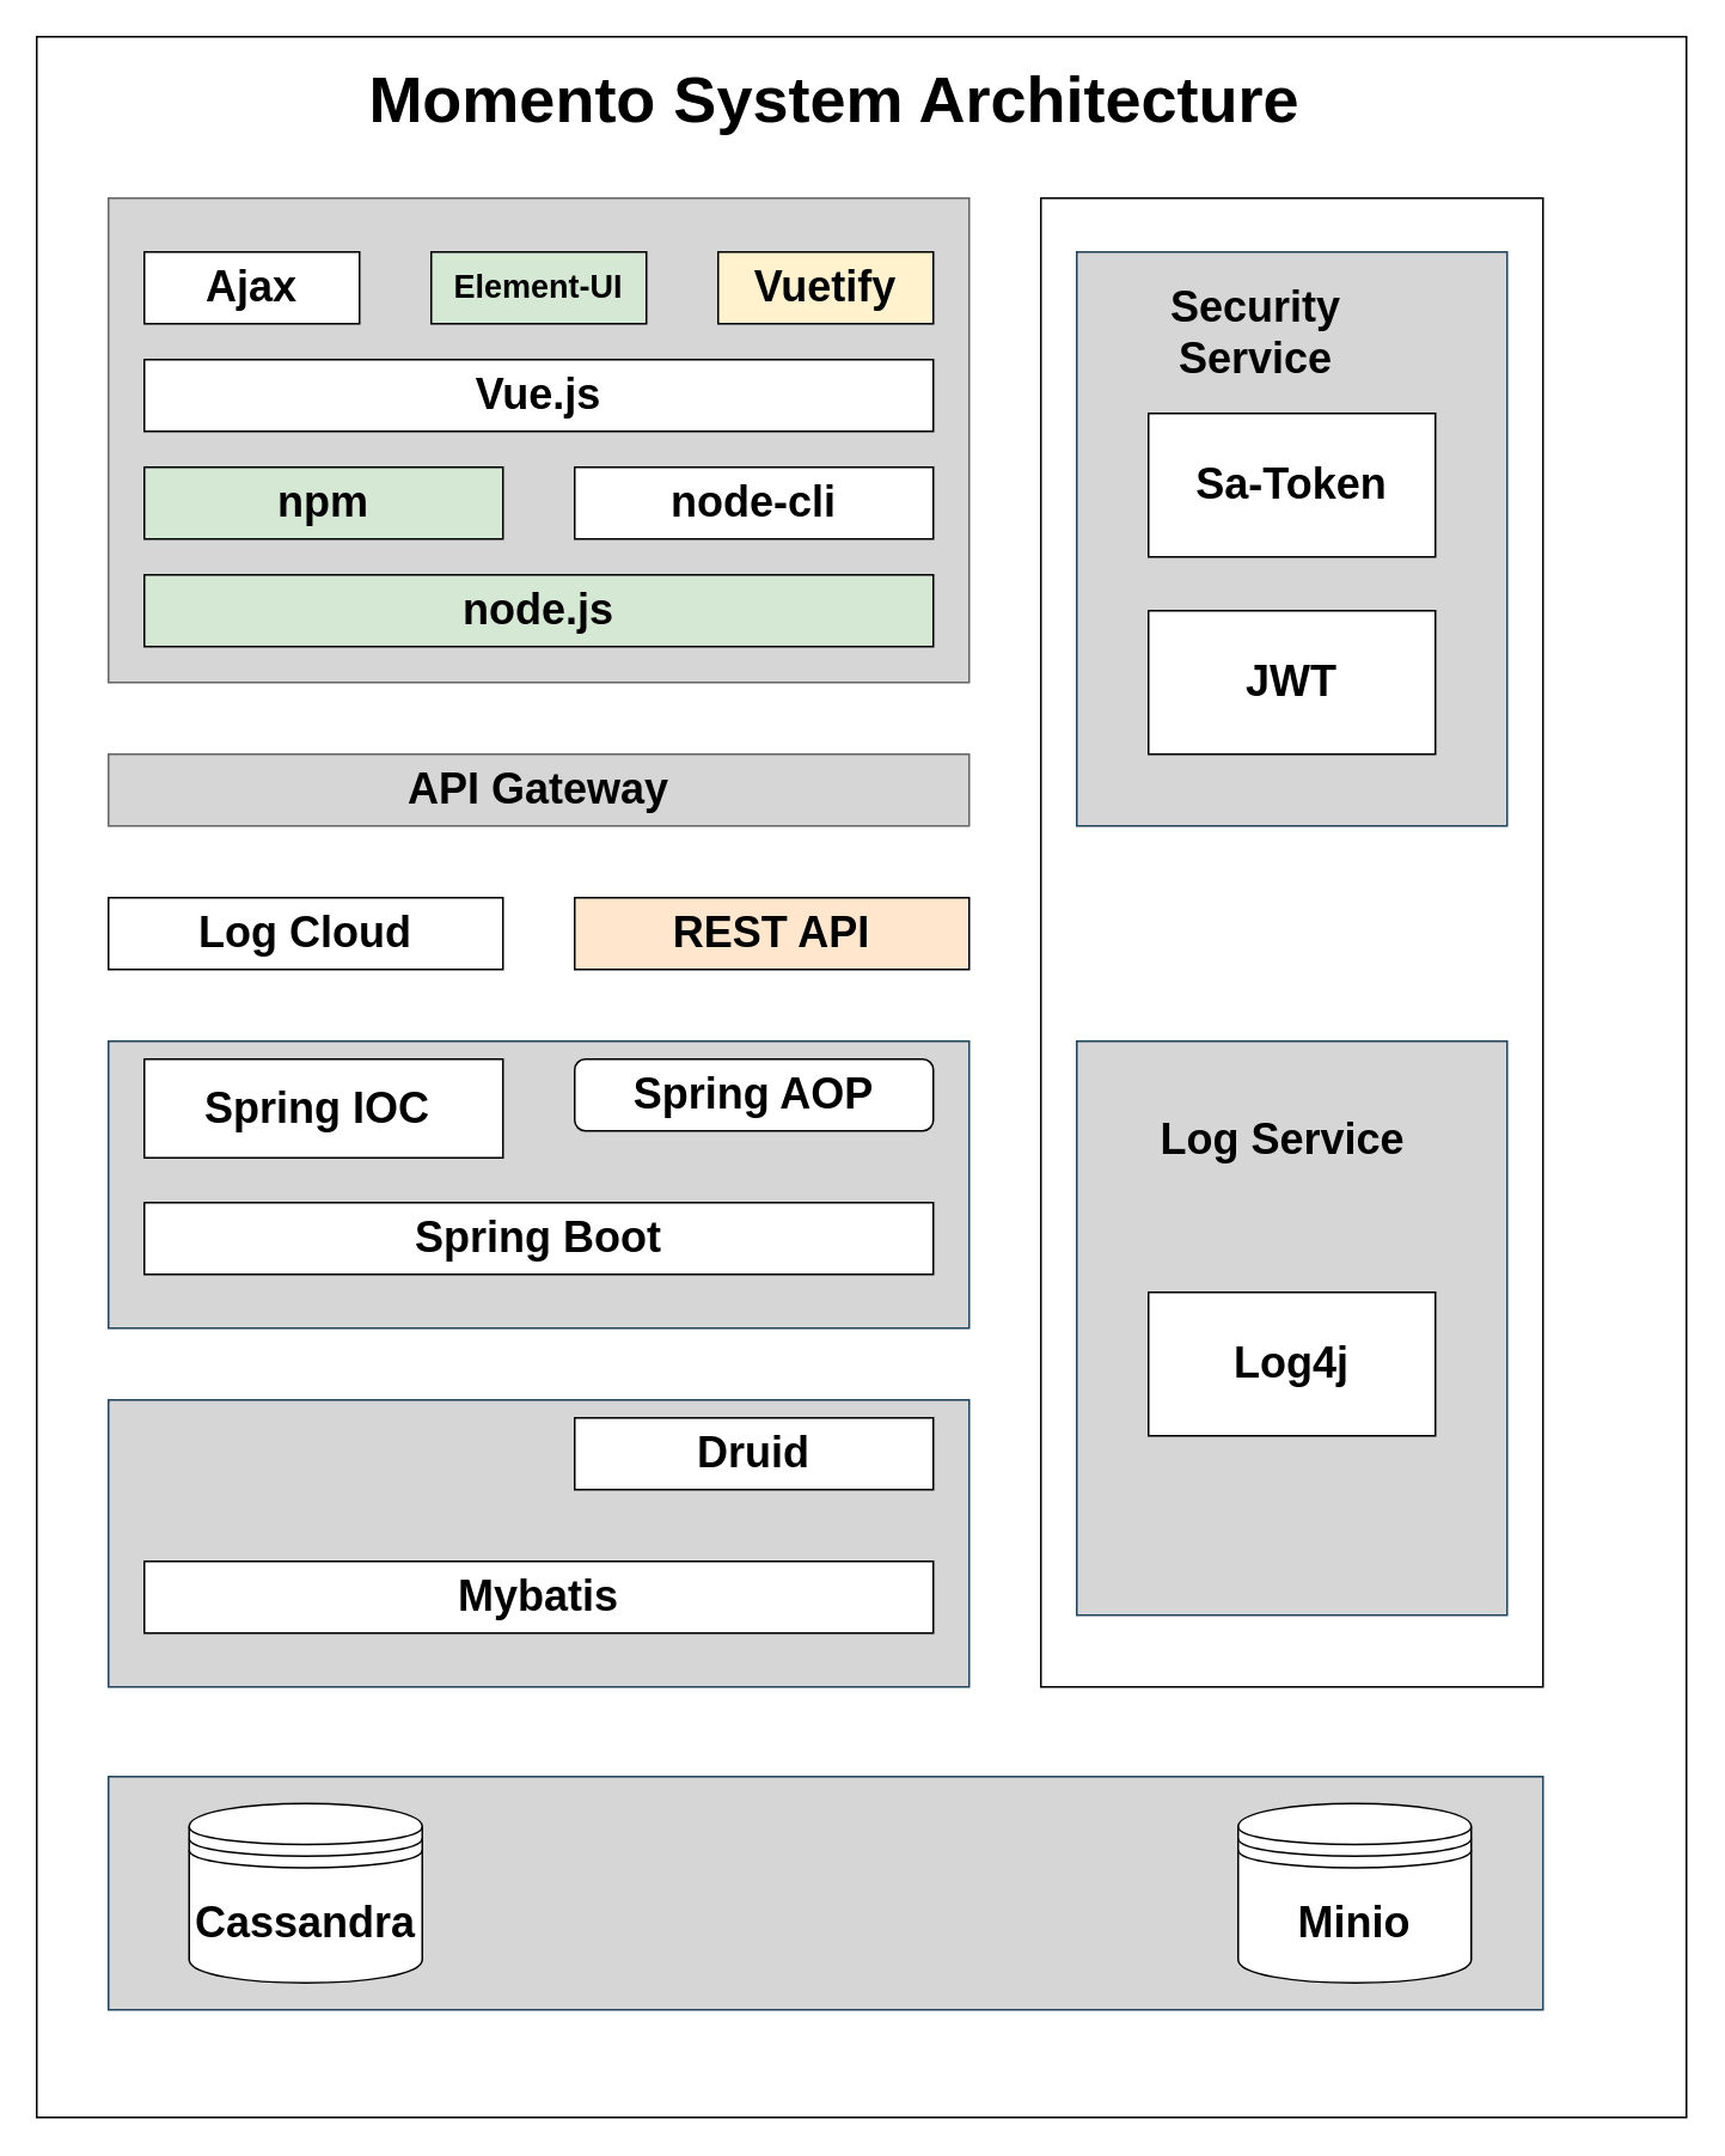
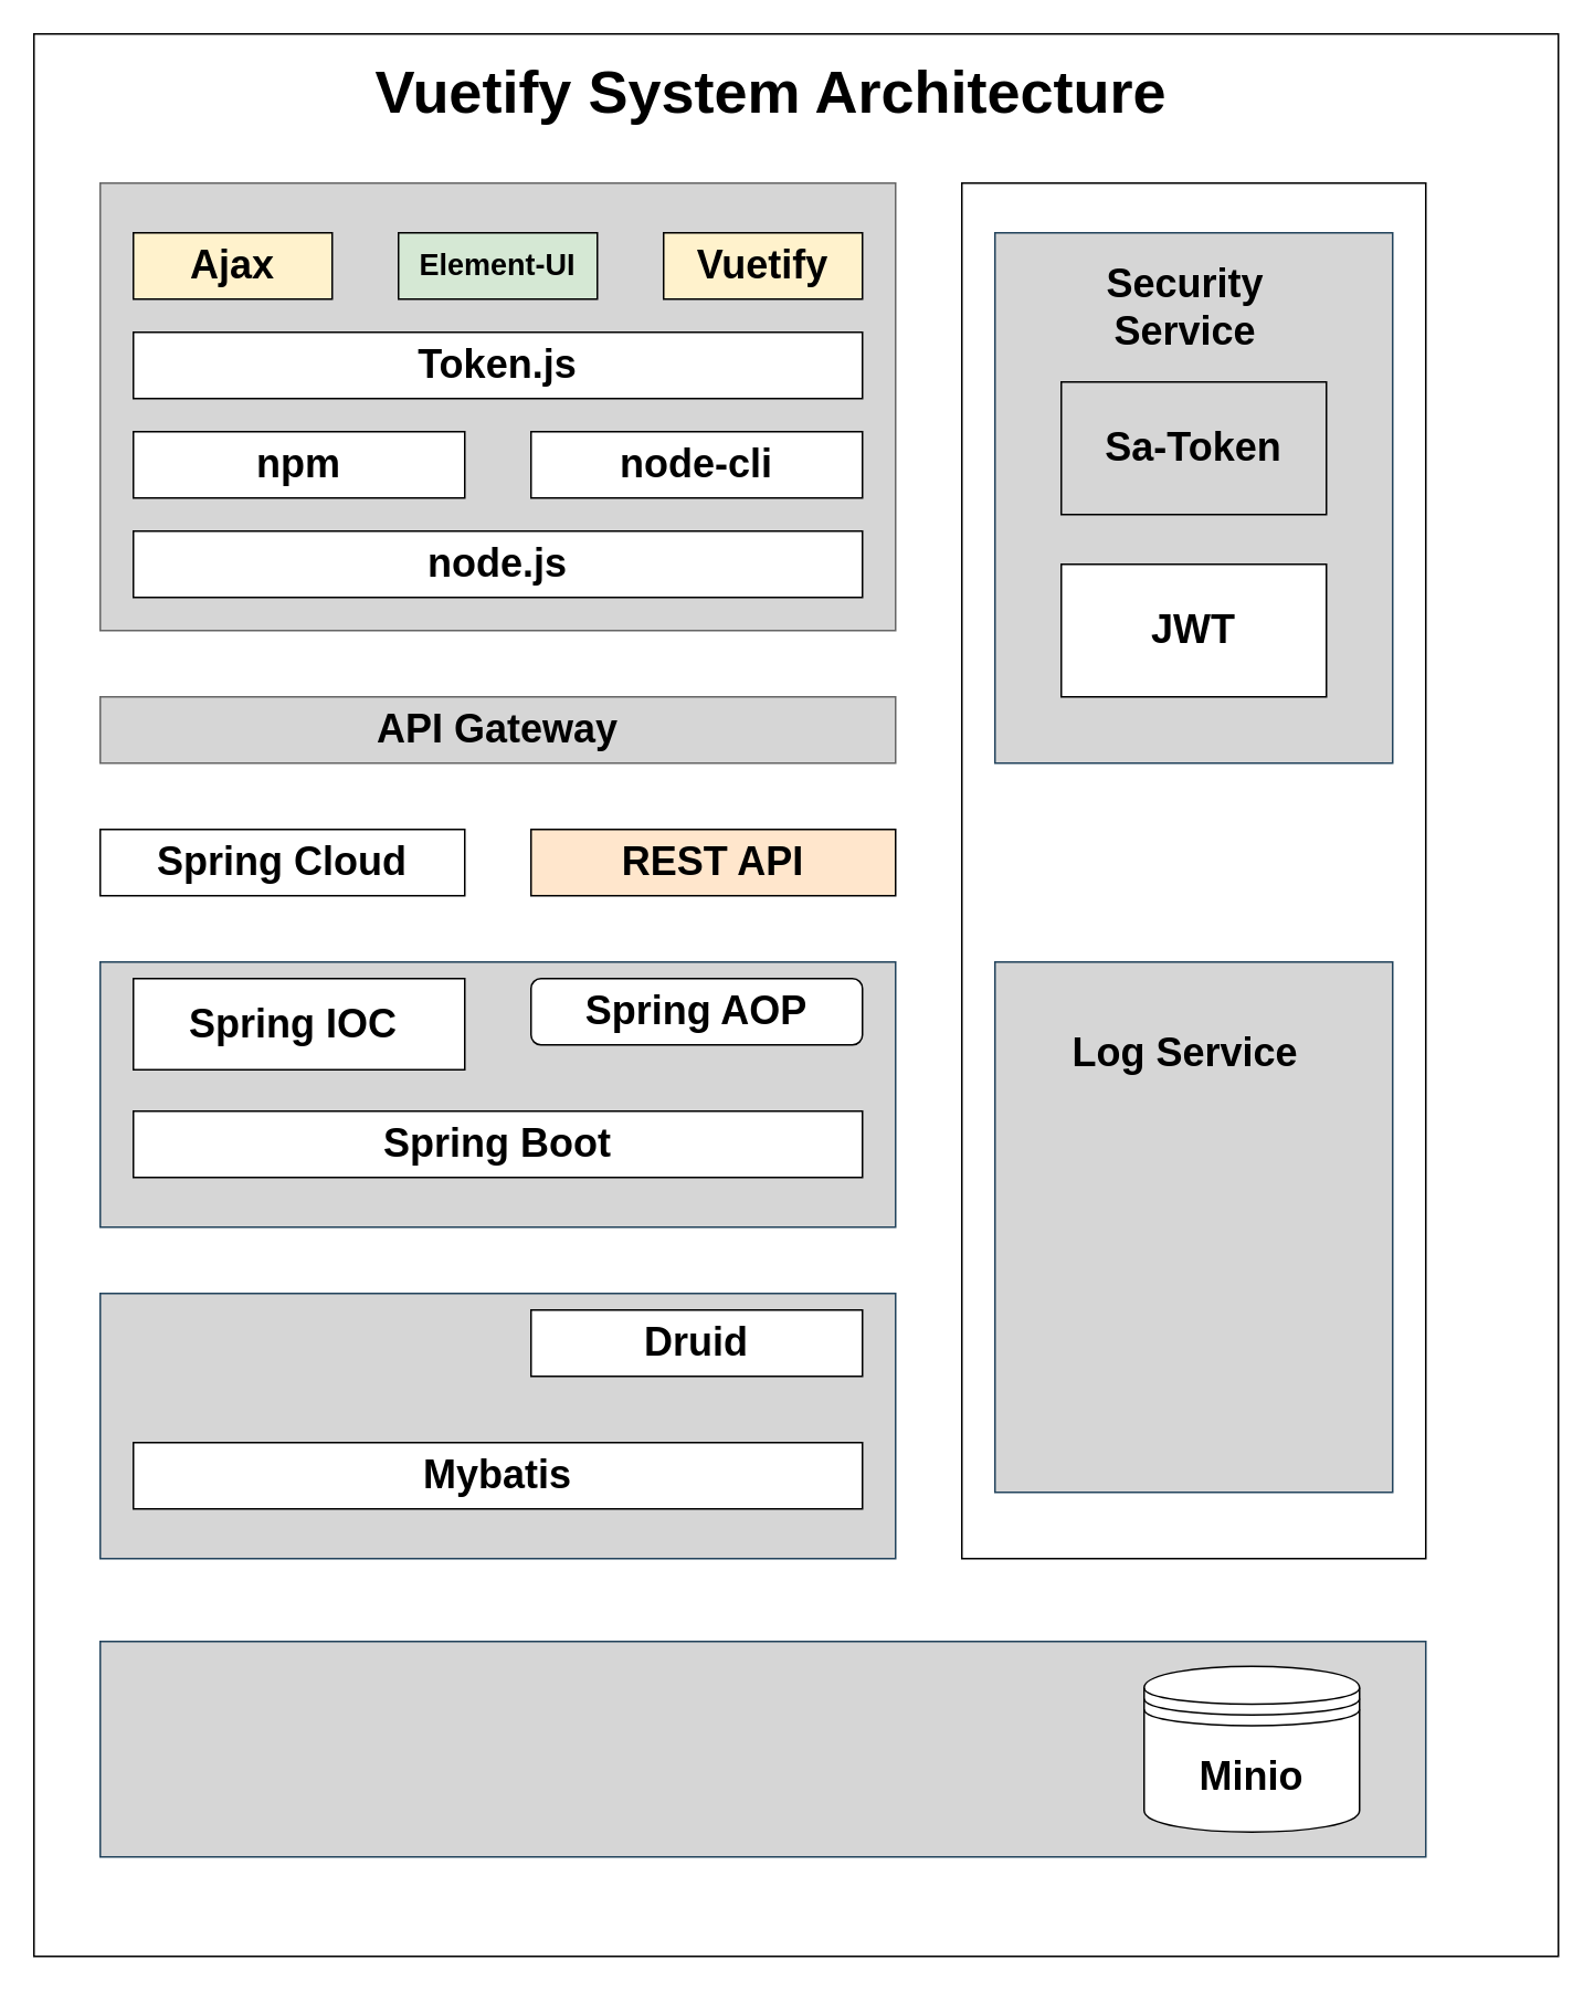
- <mxCell id="28" value="&lt;font style=&quot;font-size: 36px;&quot;&gt;&lt;b&gt;Momento System Architecture&lt;/b&gt;&lt;/font&gt;" style="text;html=1;align=center;verticalAlign=middle;whiteSpace=wrap;rounded=0;" vertex="1" parent="1"><mxGeometry x="180" y="40" width="570" height="30" as="geometry" /></mxCell>
+ <mxCell id="28" value="&lt;font style=&quot;font-size: 36px;&quot;&gt;&lt;b&gt;Vuetify System Architecture&lt;/b&gt;&lt;/font&gt;" style="text;html=1;align=center;verticalAlign=middle;whiteSpace=wrap;rounded=0;" vertex="1" parent="1"><mxGeometry x="180" y="40" width="570" height="30" as="geometry" /></mxCell>
- <mxCell id="16" value="&lt;font style=&quot;font-size: 24px;&quot;&gt;&lt;b&gt;Ajax&lt;/b&gt;&lt;/font&gt;" style="rounded=0;whiteSpace=wrap;html=1;" vertex="1" parent="1"><mxGeometry x="80" y="140" width="120" height="40" as="geometry" /></mxCell>
+ <mxCell id="16" value="&lt;font style=&quot;font-size: 24px;&quot;&gt;&lt;b&gt;Ajax&lt;/b&gt;&lt;/font&gt;" style="rounded=0;whiteSpace=wrap;html=1;fillColor=#fff2cc;" vertex="1" parent="1"><mxGeometry x="80" y="140" width="120" height="40" as="geometry" /></mxCell>
- <mxCell id="29" value="&lt;font style=&quot;font-size: 24px;&quot;&gt;&lt;b&gt;Security Service&lt;/b&gt;&lt;/font&gt;" style="text;html=1;align=center;verticalAlign=middle;whiteSpace=wrap;rounded=0;" vertex="1" parent="1"><mxGeometry x="615" y="170" width="170" height="30" as="geometry" /></mxCell>
+ <mxCell id="29" value="&lt;font style=&quot;font-size: 24px;&quot;&gt;&lt;b&gt;Security Service&lt;/b&gt;&lt;/font&gt;" style="text;html=1;align=center;verticalAlign=middle;whiteSpace=wrap;rounded=0;" vertex="1" parent="1"><mxGeometry x="630" y="170" width="170" height="30" as="geometry" /></mxCell>
- <mxCell id="19" value="&lt;font style=&quot;font-size: 24px;&quot;&gt;&lt;b style=&quot;&quot;&gt;Vue.js&lt;/b&gt;&lt;/font&gt;" style="rounded=0;whiteSpace=wrap;html=1;" vertex="1" parent="1"><mxGeometry x="80" y="200" width="440" height="40" as="geometry" /></mxCell>
+ <mxCell id="19" value="&lt;font style=&quot;font-size: 24px;&quot;&gt;&lt;b style=&quot;&quot;&gt;Token.js&lt;/b&gt;&lt;/font&gt;" style="rounded=0;whiteSpace=wrap;html=1;" vertex="1" parent="1"><mxGeometry x="80" y="200" width="440" height="40" as="geometry" /></mxCell>
- <mxCell id="24" value="&lt;font style=&quot;font-size: 24px;&quot;&gt;&lt;b&gt;Sa-Token&lt;/b&gt;&lt;/font&gt;" style="rounded=0;whiteSpace=wrap;html=1;" vertex="1" parent="1"><mxGeometry x="640" y="230" width="160" height="80" as="geometry" /></mxCell>
+ <mxCell id="24" value="&lt;font style=&quot;font-size: 24px;&quot;&gt;&lt;b&gt;Sa-Token&lt;/b&gt;&lt;/font&gt;" style="rounded=0;whiteSpace=wrap;html=1;fillColor=#d6d6d6;" vertex="1" parent="1"><mxGeometry x="640" y="230" width="160" height="80" as="geometry" /></mxCell>
- <mxCell id="20" value="&lt;font style=&quot;font-size: 24px;&quot;&gt;&lt;b&gt;npm&lt;/b&gt;&lt;/font&gt;" style="rounded=0;whiteSpace=wrap;html=1;fillColor=#d5e8d4;" vertex="1" parent="1"><mxGeometry x="80" y="260" width="200" height="40" as="geometry" /></mxCell>
+ <mxCell id="20" value="&lt;font style=&quot;font-size: 24px;&quot;&gt;&lt;b&gt;npm&lt;/b&gt;&lt;/font&gt;" style="rounded=0;whiteSpace=wrap;html=1;" vertex="1" parent="1"><mxGeometry x="80" y="260" width="200" height="40" as="geometry" /></mxCell>
- <mxCell id="22" value="&lt;font style=&quot;font-size: 24px;&quot;&gt;&lt;b&gt;node.js&lt;/b&gt;&lt;/font&gt;" style="rounded=0;whiteSpace=wrap;html=1;fillColor=#d5e8d4;" vertex="1" parent="1"><mxGeometry x="80" y="320" width="440" height="40" as="geometry" /></mxCell>
+ <mxCell id="22" value="&lt;font style=&quot;font-size: 24px;&quot;&gt;&lt;b&gt;node.js&lt;/b&gt;&lt;/font&gt;" style="rounded=0;whiteSpace=wrap;html=1;" vertex="1" parent="1"><mxGeometry x="80" y="320" width="440" height="40" as="geometry" /></mxCell>
- <mxCell id="8" value="&lt;font style=&quot;font-size: 24px;&quot;&gt;&lt;b&gt;Log Cloud&lt;/b&gt;&lt;/font&gt;" style="rounded=0;whiteSpace=wrap;html=1;" vertex="1" parent="1"><mxGeometry x="60" y="500" width="220" height="40" as="geometry" /></mxCell>
+ <mxCell id="8" value="&lt;font style=&quot;font-size: 24px;&quot;&gt;&lt;b&gt;Spring Cloud&lt;/b&gt;&lt;/font&gt;" style="rounded=0;whiteSpace=wrap;html=1;" vertex="1" parent="1"><mxGeometry x="60" y="500" width="220" height="40" as="geometry" /></mxCell>
- <mxCell id="27" value="&lt;font style=&quot;font-size: 24px;&quot;&gt;&lt;b&gt;Log4j&lt;/b&gt;&lt;/font&gt;" style="rounded=0;whiteSpace=wrap;html=1;" vertex="1" parent="1"><mxGeometry x="640" y="720" width="160" height="80" as="geometry" /></mxCell>
- <mxCell id="32" value="&lt;font style=&quot;font-size: 24px;&quot;&gt;&lt;b&gt;Cassandra&lt;/b&gt;&lt;/font&gt;" style="shape=datastore;whiteSpace=wrap;html=1;" vertex="1" parent="1"><mxGeometry x="105" y="1005" width="130" height="100" as="geometry" /></mxCell>
